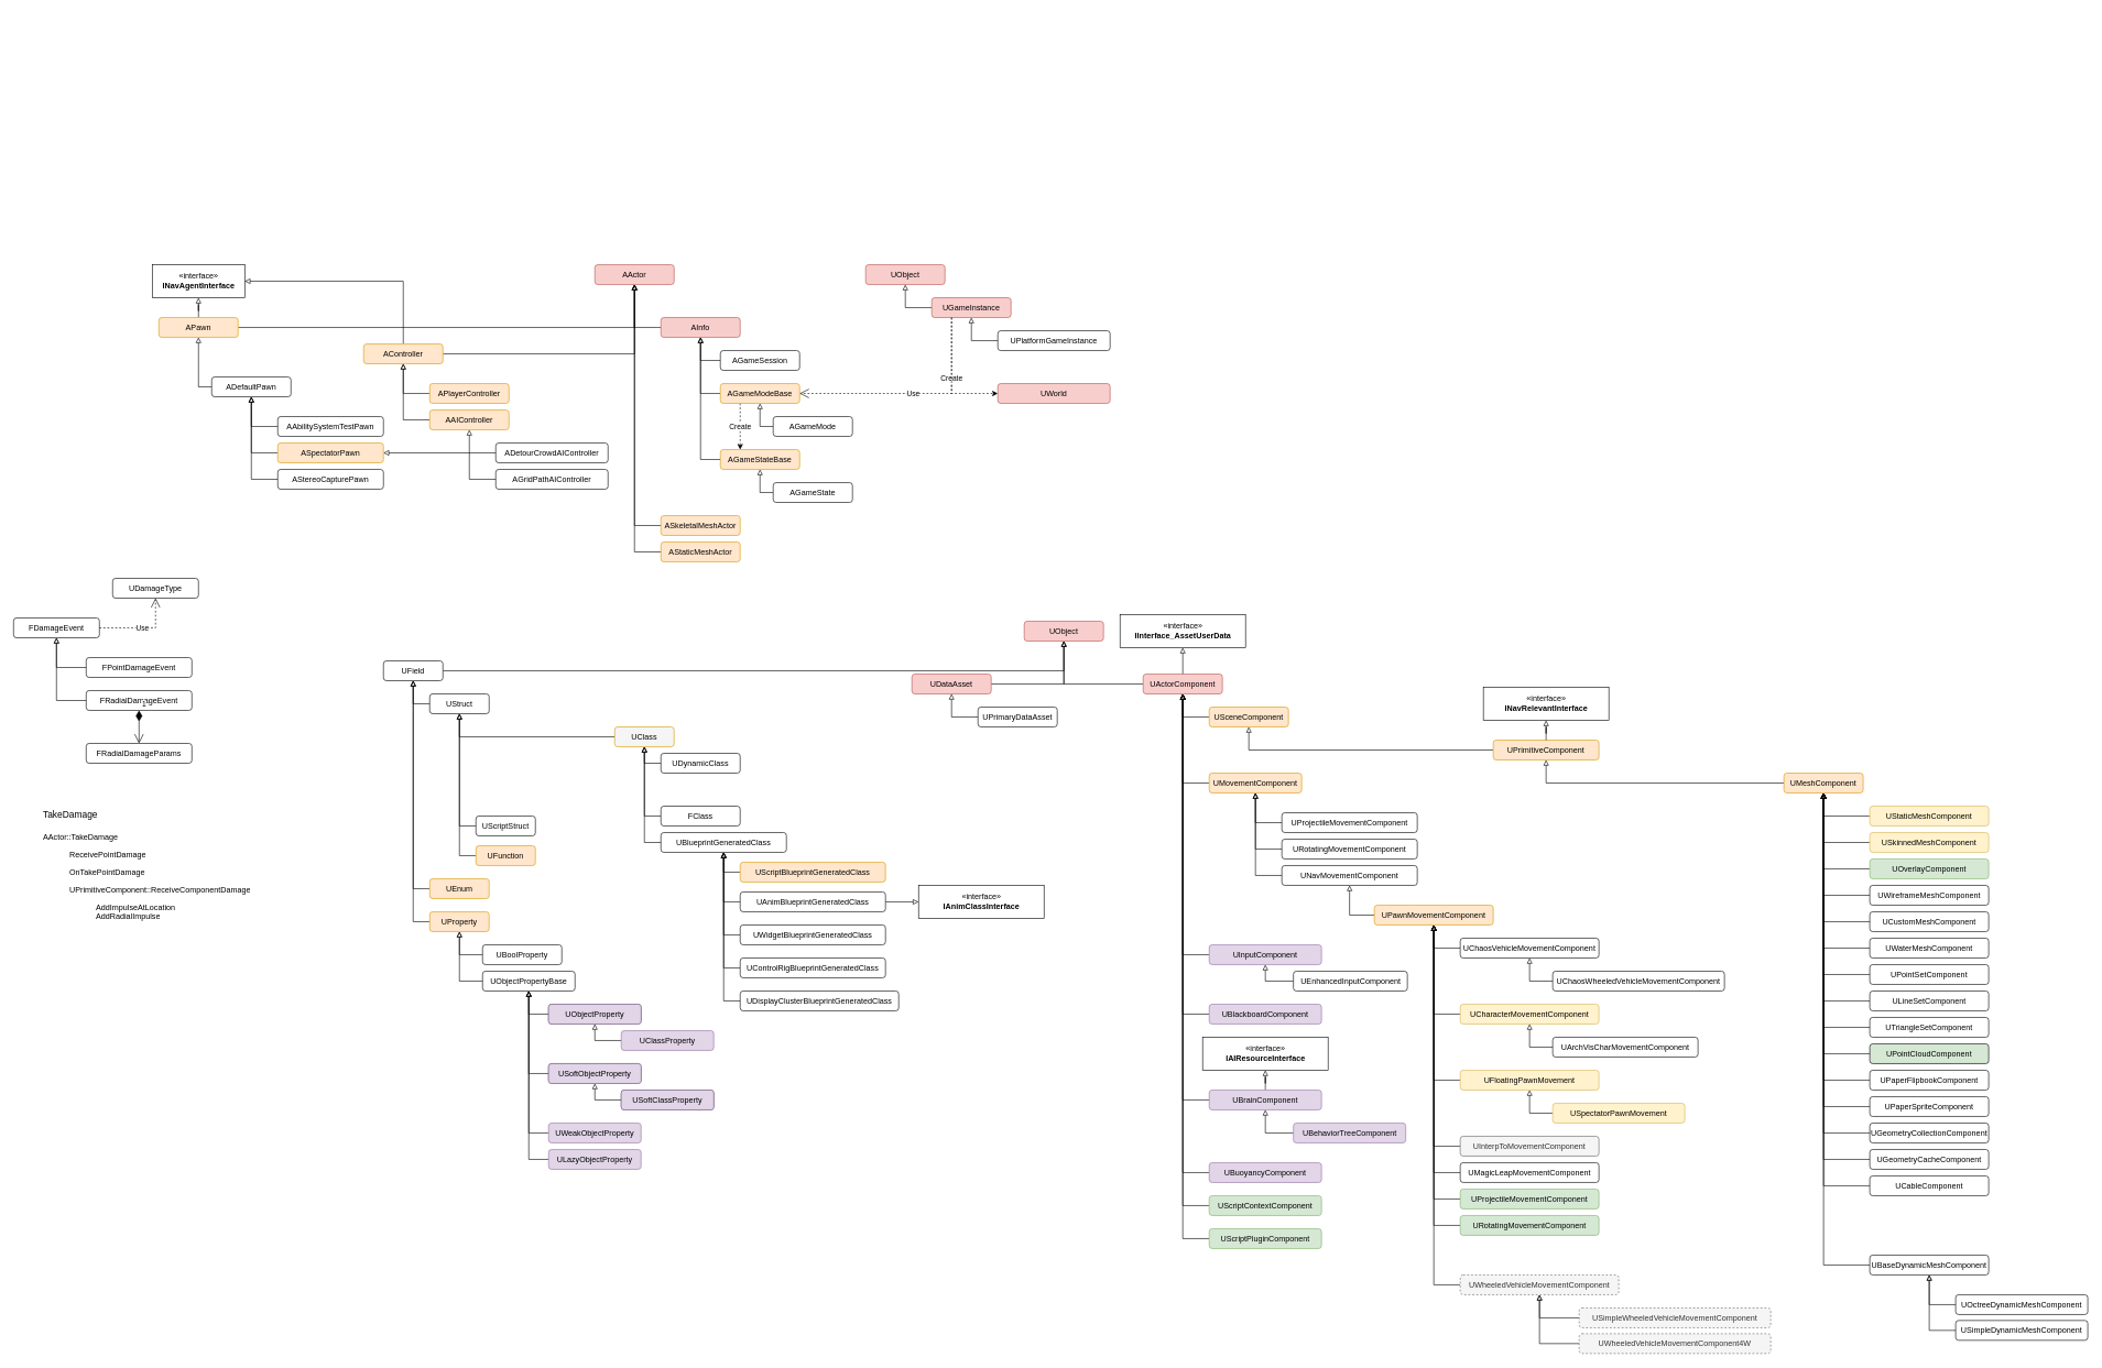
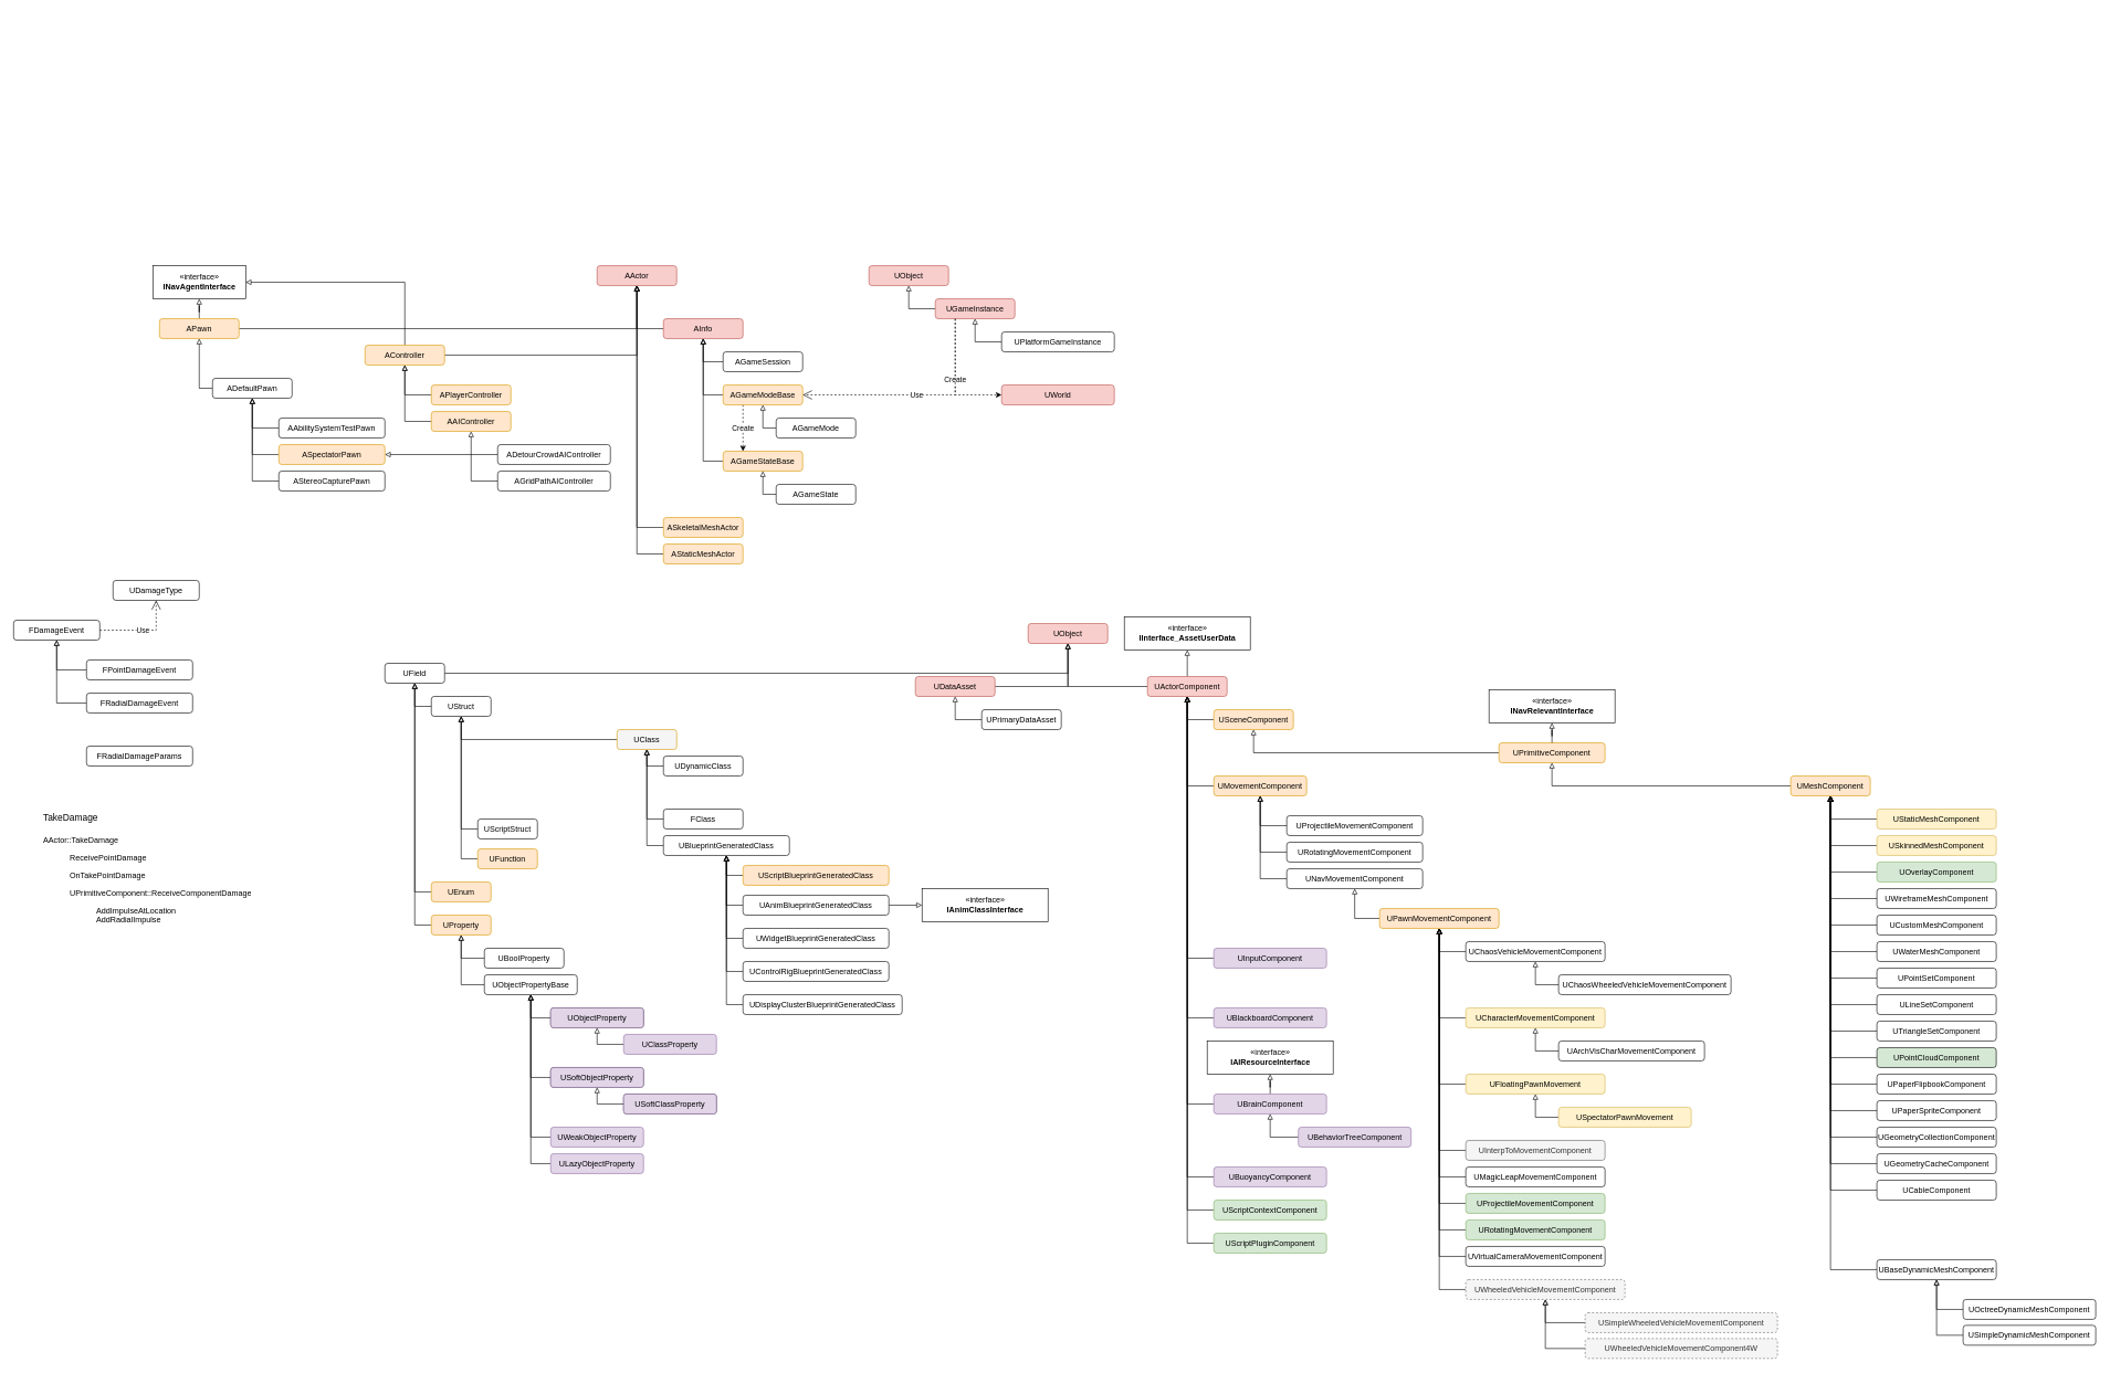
- <mxCell id="222" value="1" style="endArrow=open;html=1;endSize=12;startArrow=diamondThin;startSize=14;startFill=1;edgeStyle=orthogonalEdgeStyle;align=left;verticalAlign=bottom;rounded=0;exitX=0.5;exitY=1;exitDx=0;exitDy=0;" edge="1" parent="1" source="220" target="216"><mxGeometry x="-1" y="3" relative="1" as="geometry"><mxPoint x="270" y="1175" as="sourcePoint" /><mxPoint x="430" y="1175" as="targetPoint" /></mxGeometry></mxCell>
- <mxCell id="108" style="edgeStyle=orthogonalEdgeStyle;rounded=0;orthogonalLoop=1;jettySize=auto;html=1;exitX=0;exitY=0.5;exitDx=0;exitDy=0;endArrow=block;endFill=0;" parent="1" source="109" target="93" edge="1"><mxGeometry relative="1" as="geometry" /></mxCell>
- <mxCell id="109" value="UEnhancedInputComponent" style="rounded=1;whiteSpace=wrap;html=1;" parent="1" vertex="1"><mxGeometry x="1957.5" y="1470" width="172.5" height="30" as="geometry" /></mxCell>
+ <mxCell id="76" style="edgeStyle=orthogonalEdgeStyle;rounded=0;orthogonalLoop=1;jettySize=auto;html=1;exitX=0;exitY=0.5;exitDx=0;exitDy=0;endArrow=block;endFill=0;" parent="1" source="77" target="59" edge="1"><mxGeometry relative="1" as="geometry" /></mxCell>
+ <mxCell id="77" value="UVirtualCameraMovementComponent" style="rounded=1;whiteSpace=wrap;html=1;" parent="1" vertex="1"><mxGeometry x="2210" y="1880" width="210" height="30" as="geometry" /></mxCell>
